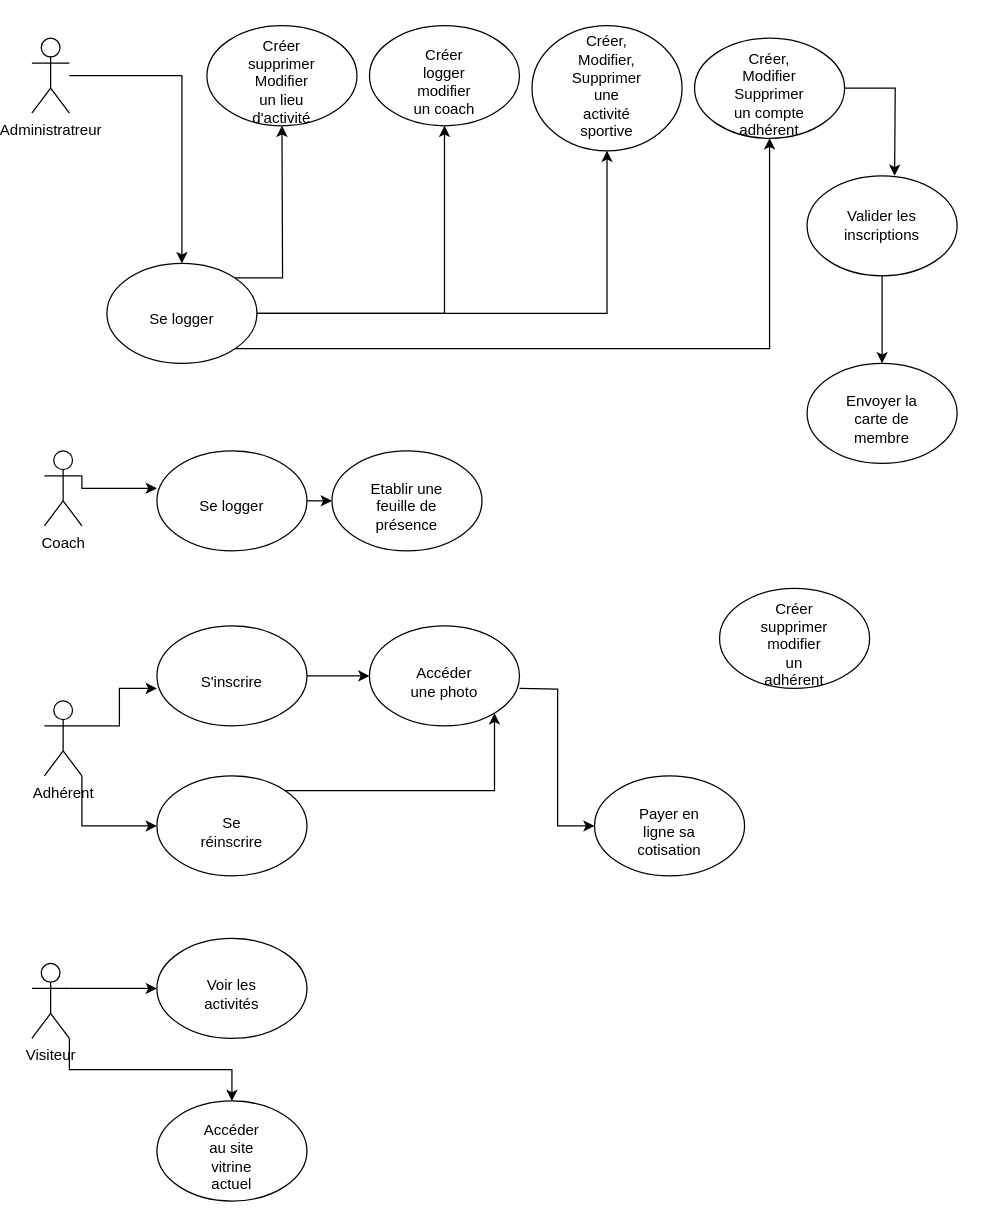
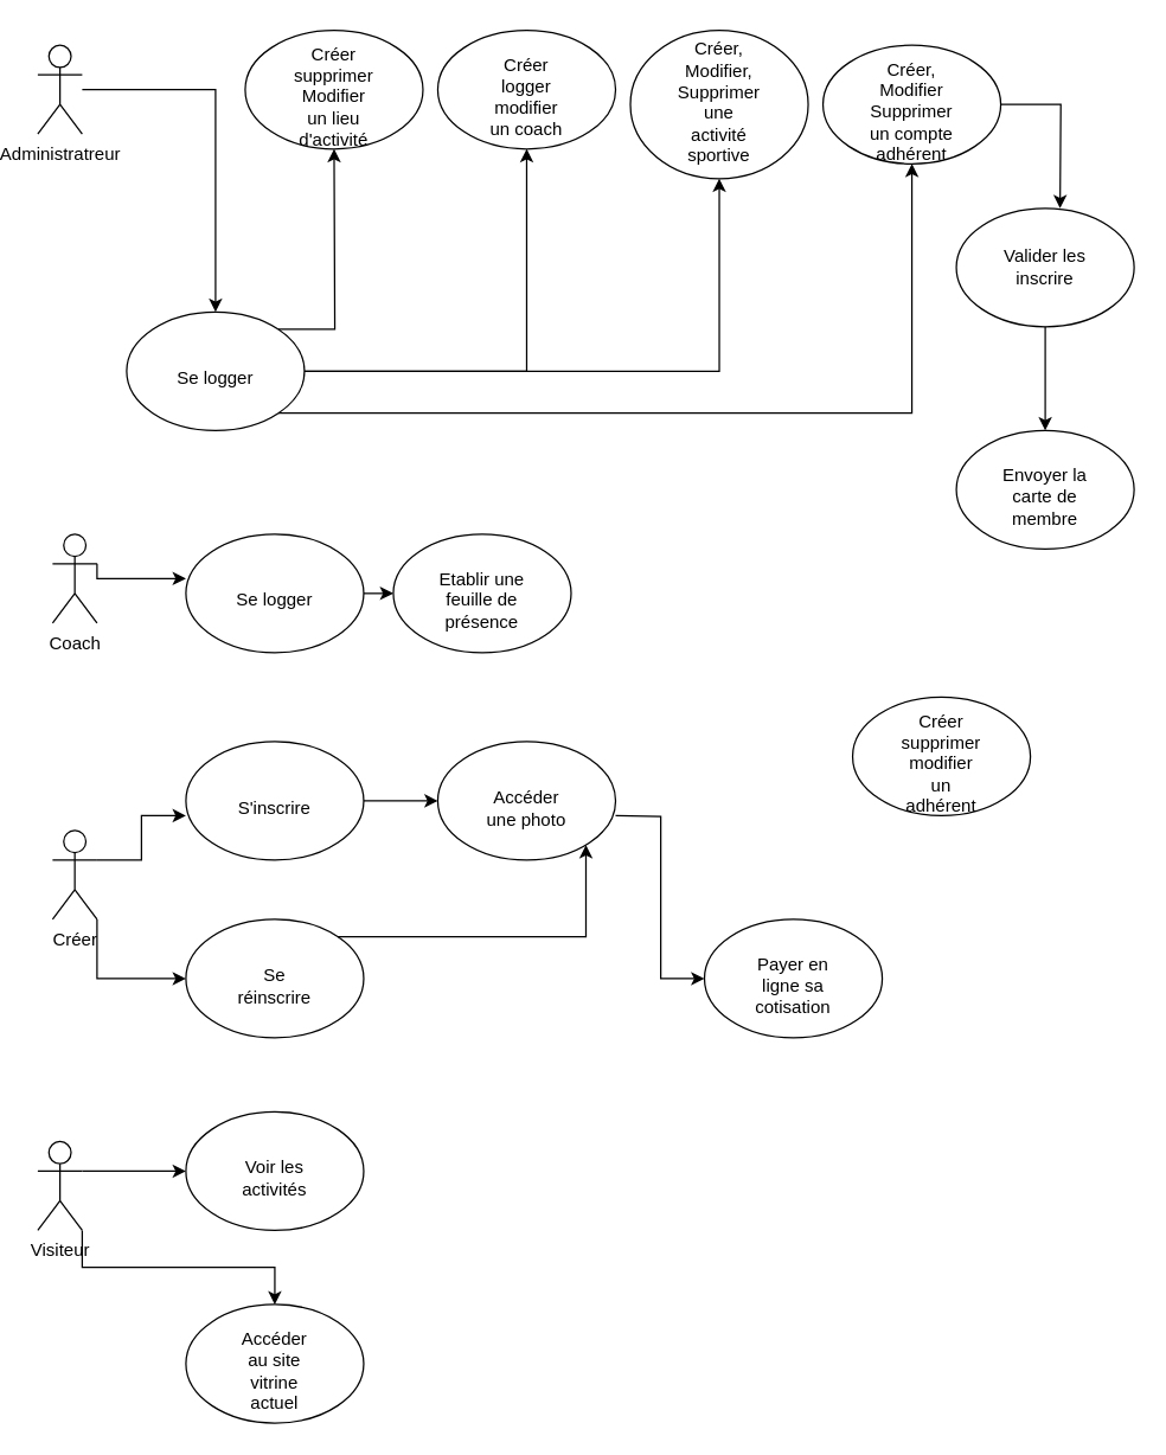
- <mxCell id="47" value="Valider les inscriptions" style="text;html=1;strokeColor=none;fillColor=none;align=center;verticalAlign=middle;whiteSpace=wrap;rounded=0;" parent="45" vertex="1"><mxGeometry x="30" y="25" width="60" height="30" as="geometry" /></mxCell>
+ <mxCell id="47" value="Valider les inscrire" style="text;html=1;strokeColor=none;fillColor=none;align=center;verticalAlign=middle;whiteSpace=wrap;rounded=0;" parent="45" vertex="1"><mxGeometry x="30" y="25" width="60" height="30" as="geometry" /></mxCell>
- <mxCell id="6" value="Adhérent" style="shape=umlActor;verticalLabelPosition=bottom;verticalAlign=top;html=1;outlineConnect=0;" parent="1" vertex="1"><mxGeometry x="30" y="560" width="30" height="60" as="geometry" /></mxCell>
+ <mxCell id="6" value="Créer" style="shape=umlActor;verticalLabelPosition=bottom;verticalAlign=top;html=1;outlineConnect=0;" parent="1" vertex="1"><mxGeometry x="30" y="560" width="30" height="60" as="geometry" /></mxCell>
